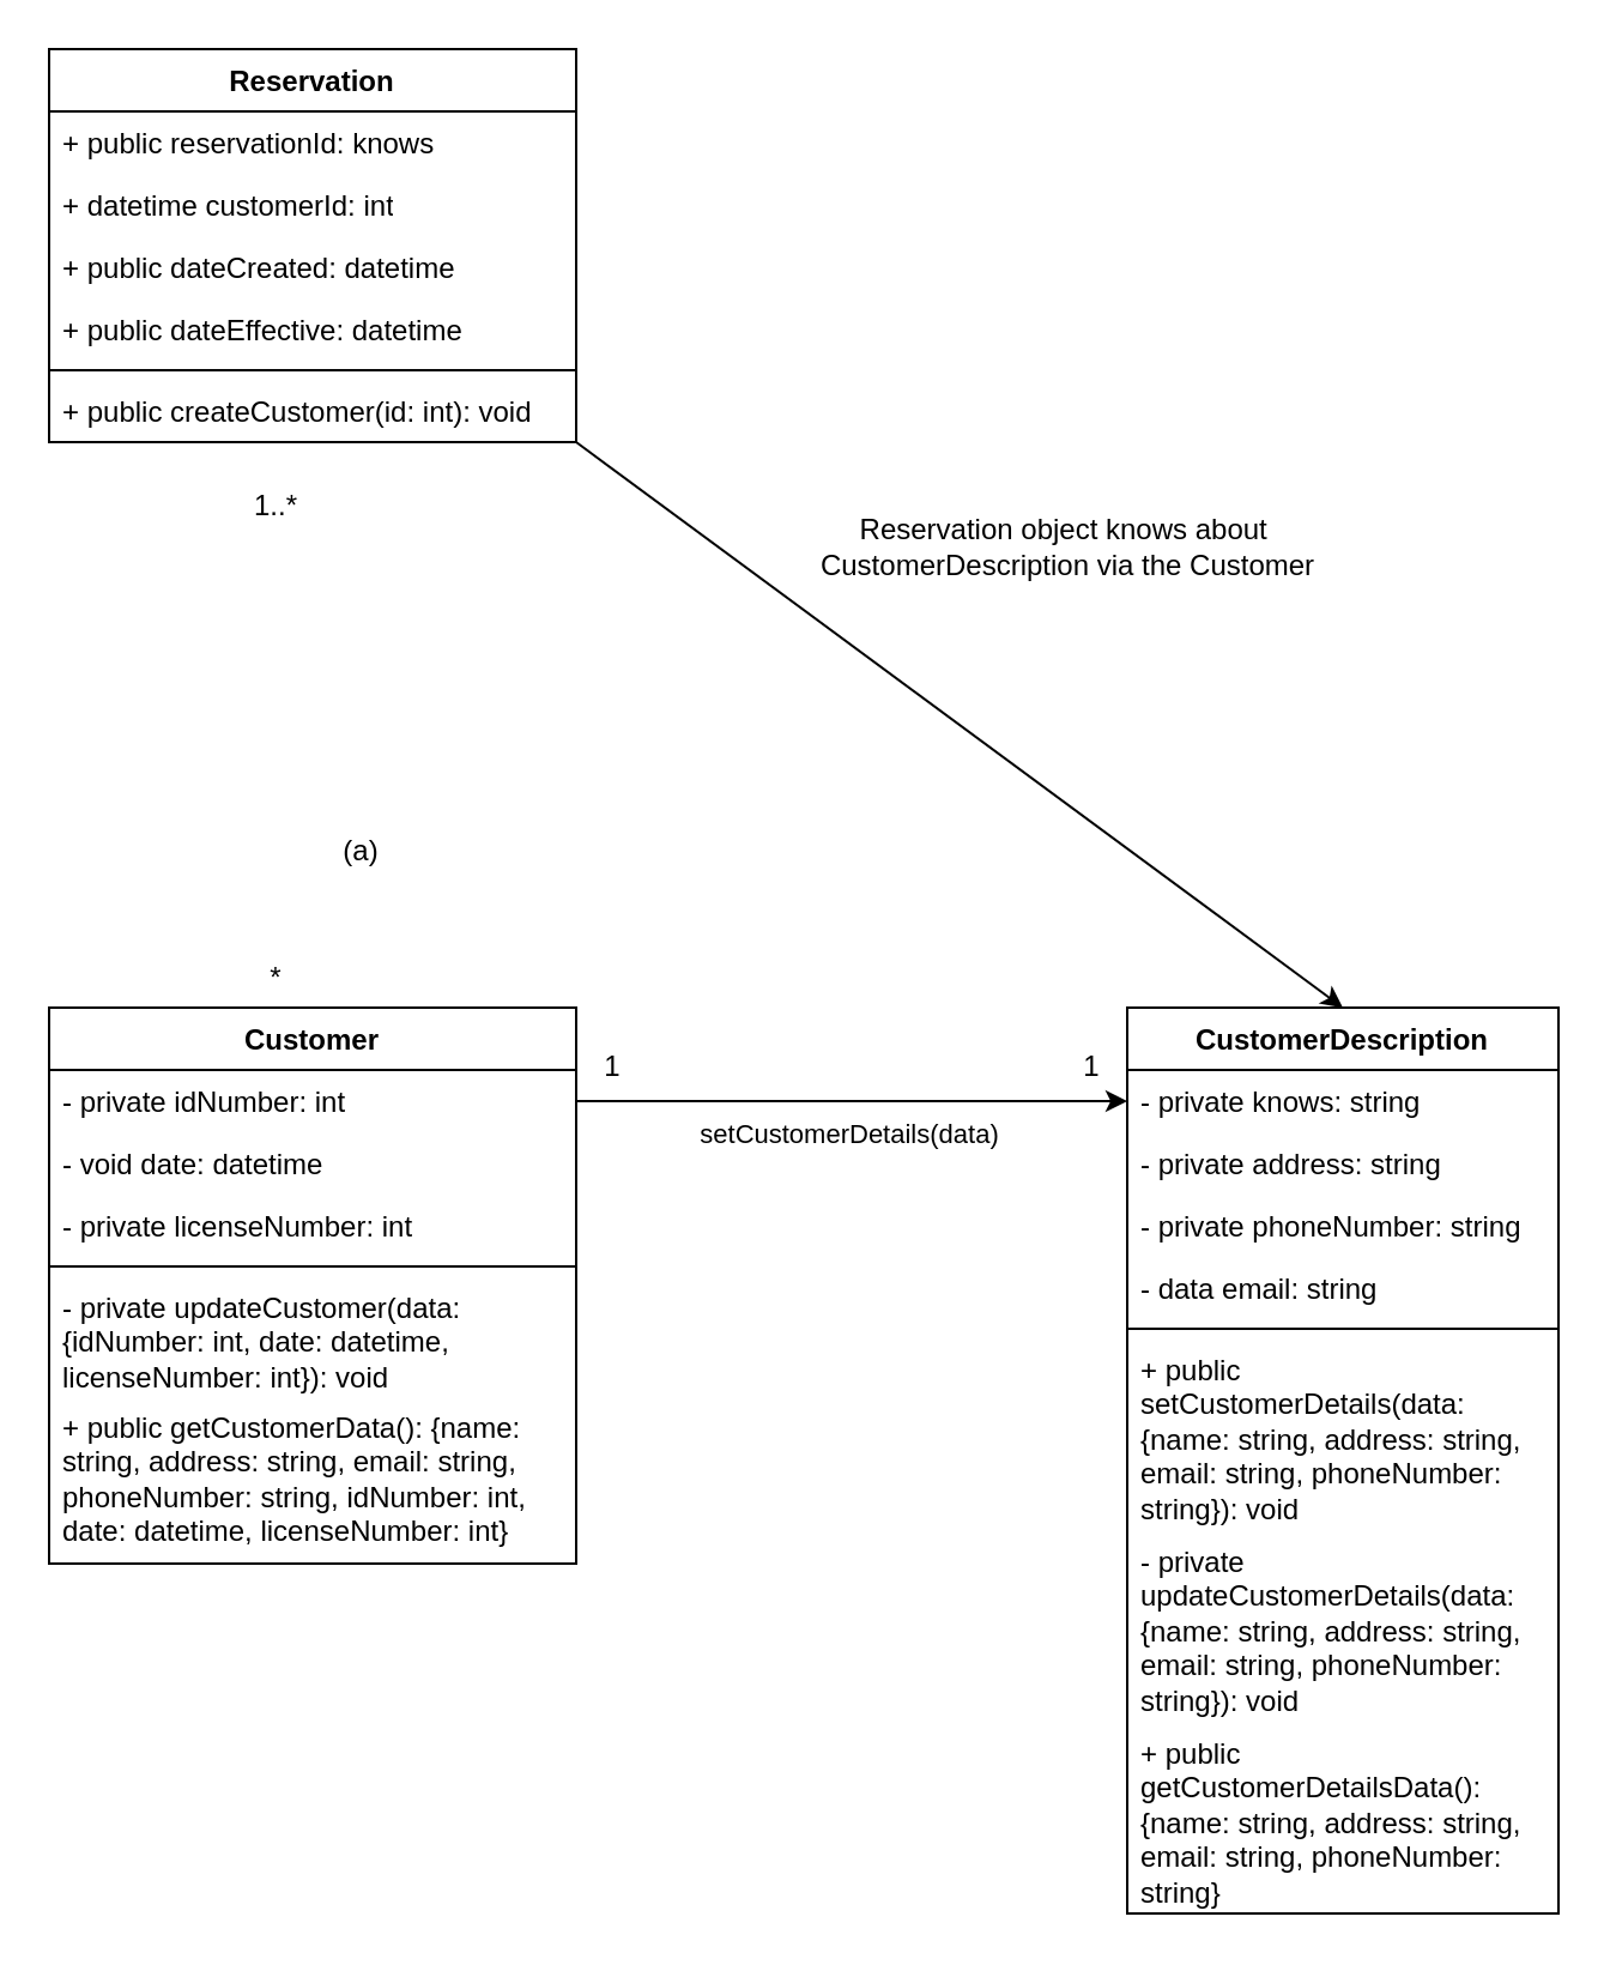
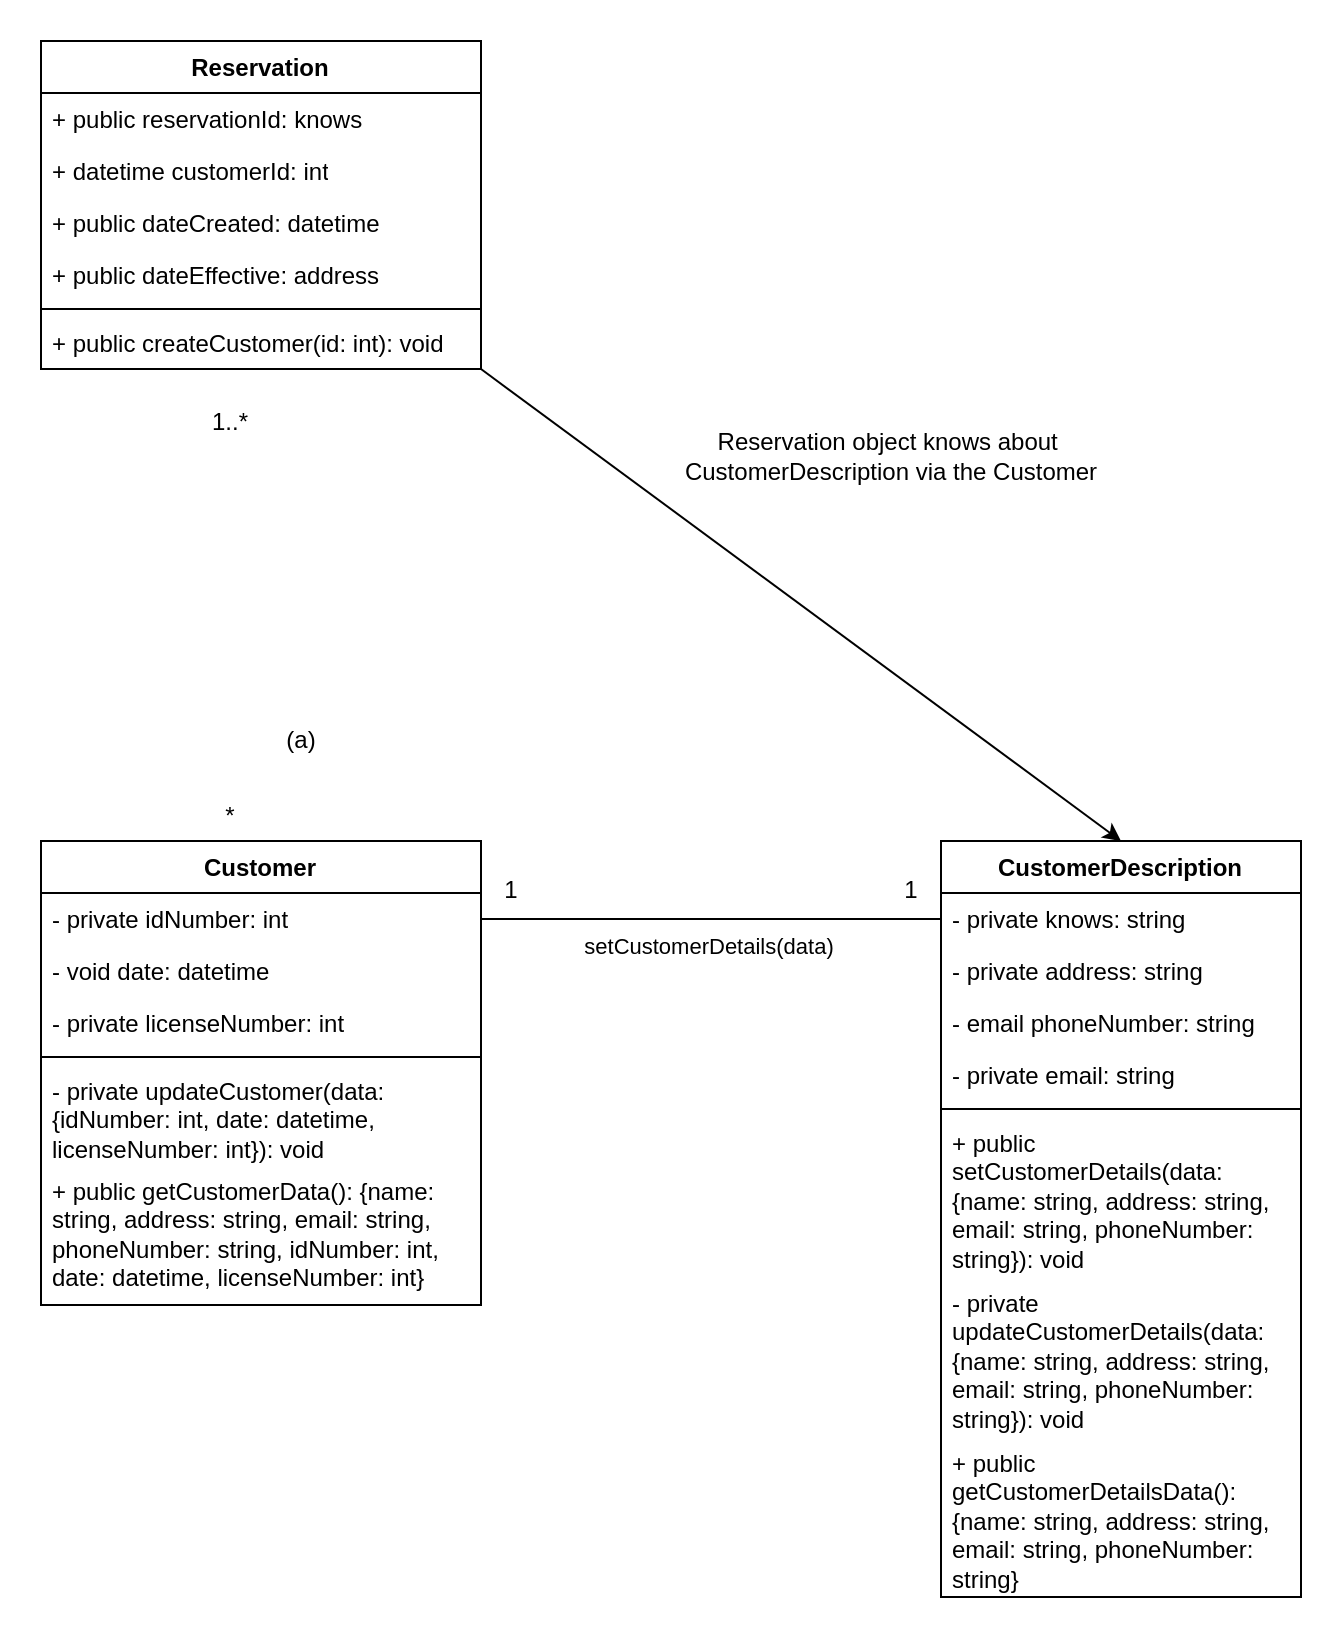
- <mxCell id="22" value="+ public dateEffective: datetime" style="text;strokeColor=none;fillColor=none;align=left;verticalAlign=top;spacingLeft=4;spacingRight=4;overflow=hidden;rotatable=0;points=[[0,0.5],[1,0.5]];portConstraint=eastwest;whiteSpace=wrap;html=1;" vertex="1" parent="18"><mxGeometry y="104" width="220" height="26" as="geometry" /></mxCell>
+ <mxCell id="22" value="+ public dateEffective: address" style="text;strokeColor=none;fillColor=none;align=left;verticalAlign=top;spacingLeft=4;spacingRight=4;overflow=hidden;rotatable=0;points=[[0,0.5],[1,0.5]];portConstraint=eastwest;whiteSpace=wrap;html=1;" vertex="1" parent="18"><mxGeometry y="104" width="220" height="26" as="geometry" /></mxCell>
- <mxCell id="27" value="(a)" style="text;html=1;align=center;verticalAlign=middle;resizable=0;points=[];autosize=1;strokeColor=none;fillColor=none;" vertex="1" parent="1"><mxGeometry x="130" y="340" width="40" height="30" as="geometry" /></mxCell>
+ <mxCell id="27" value="(a)" style="text;html=1;align=center;verticalAlign=middle;resizable=0;points=[];autosize=1;strokeColor=none;fillColor=none;" vertex="1" parent="1"><mxGeometry x="130" y="355" width="40" height="30" as="geometry" /></mxCell>
- <mxCell id="28" style="edgeStyle=orthogonalEdgeStyle;rounded=0;orthogonalLoop=1;jettySize=auto;html=1;entryX=0;entryY=0.5;entryDx=0;entryDy=0;" edge="1" parent="1" source="3" target="10"><mxGeometry relative="1" as="geometry" /></mxCell>
+ <mxCell id="28" style="edgeStyle=orthogonalEdgeStyle;rounded=0;orthogonalLoop=1;jettySize=auto;html=1;entryX=0;entryY=0.5;entryDx=0;entryDy=0;endArrow=none;" edge="1" parent="1" source="3" target="10"><mxGeometry relative="1" as="geometry" /></mxCell>
- <mxCell id="12" value="- private phoneNumber: string" style="text;strokeColor=none;fillColor=none;align=left;verticalAlign=top;spacingLeft=4;spacingRight=4;overflow=hidden;rotatable=0;points=[[0,0.5],[1,0.5]];portConstraint=eastwest;whiteSpace=wrap;html=1;" vertex="1" parent="9"><mxGeometry y="78" width="180" height="26" as="geometry" /></mxCell>
+ <mxCell id="12" value="- email phoneNumber: string" style="text;strokeColor=none;fillColor=none;align=left;verticalAlign=top;spacingLeft=4;spacingRight=4;overflow=hidden;rotatable=0;points=[[0,0.5],[1,0.5]];portConstraint=eastwest;whiteSpace=wrap;html=1;" vertex="1" parent="9"><mxGeometry y="78" width="180" height="26" as="geometry" /></mxCell>
- <mxCell id="13" value="- data email: string" style="text;strokeColor=none;fillColor=none;align=left;verticalAlign=top;spacingLeft=4;spacingRight=4;overflow=hidden;rotatable=0;points=[[0,0.5],[1,0.5]];portConstraint=eastwest;whiteSpace=wrap;html=1;" vertex="1" parent="9"><mxGeometry y="104" width="180" height="26" as="geometry" /></mxCell>
+ <mxCell id="13" value="- private email: string" style="text;strokeColor=none;fillColor=none;align=left;verticalAlign=top;spacingLeft=4;spacingRight=4;overflow=hidden;rotatable=0;points=[[0,0.5],[1,0.5]];portConstraint=eastwest;whiteSpace=wrap;html=1;" vertex="1" parent="9"><mxGeometry y="104" width="180" height="26" as="geometry" /></mxCell>
